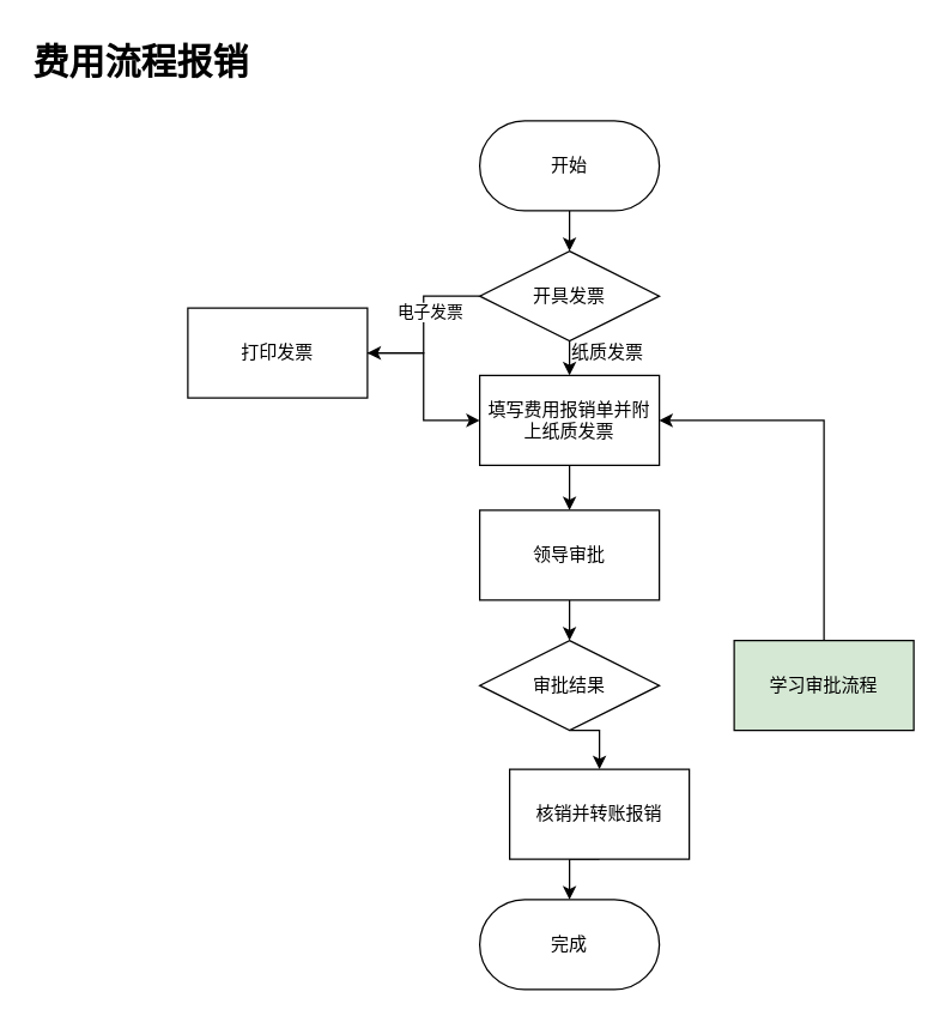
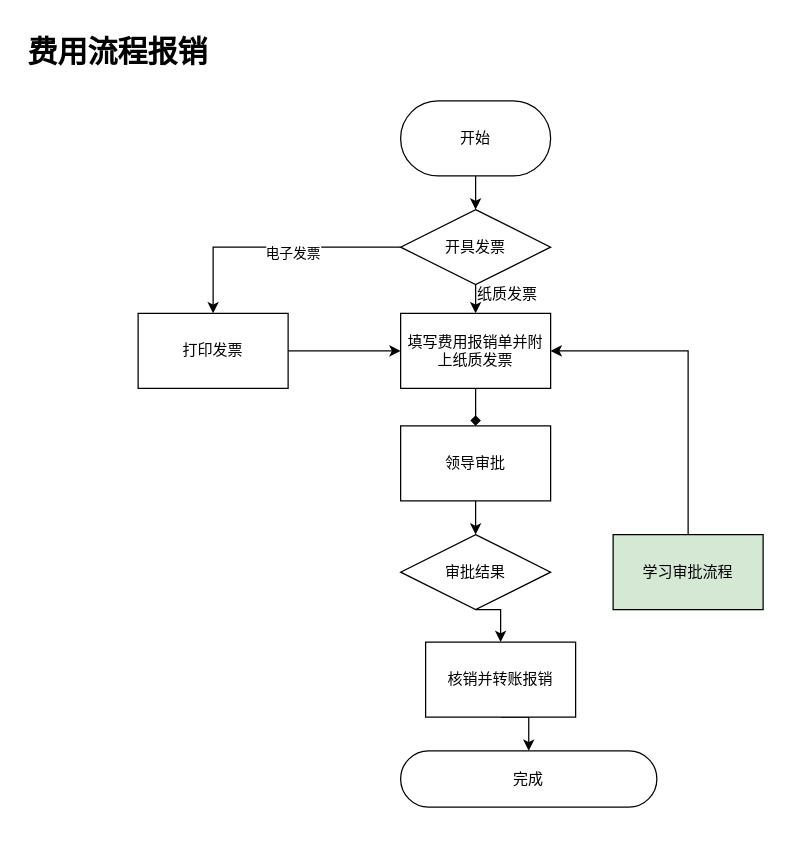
- <mxCell id="19" value="打印发票" style="whiteSpace=wrap;html=1;rounded=0;" vertex="1" parent="1"><mxGeometry x="125" y="205" width="120" height="60" as="geometry" /></mxCell>
+ <mxCell id="19" value="打印发票" style="whiteSpace=wrap;html=1;rounded=0;" vertex="1" parent="1"><mxGeometry x="110" y="250" width="120" height="60" as="geometry" /></mxCell>
- <mxCell id="9" style="edgeStyle=orthogonalEdgeStyle;rounded=0;orthogonalLoop=1;jettySize=auto;html=1;exitX=0.5;exitY=1;exitDx=0;exitDy=0;" edge="1" parent="1" source="10" target="12"><mxGeometry relative="1" as="geometry" /></mxCell>
+ <mxCell id="9" style="edgeStyle=orthogonalEdgeStyle;rounded=0;orthogonalLoop=1;jettySize=auto;html=1;exitX=0.5;exitY=1;exitDx=0;exitDy=0;endArrow=diamond;" edge="1" parent="1" source="10" target="12"><mxGeometry relative="1" as="geometry" /></mxCell>
- <mxCell id="17" value="完成" style="rounded=1;whiteSpace=wrap;html=1;arcSize=50;" vertex="1" parent="1"><mxGeometry x="320" y="600" width="120" height="60" as="geometry" /></mxCell>
+ <mxCell id="17" value="完成" style="rounded=1;whiteSpace=wrap;html=1;arcSize=50;" vertex="1" parent="1"><mxGeometry x="320" y="600" width="205" height="45" as="geometry" /></mxCell>
